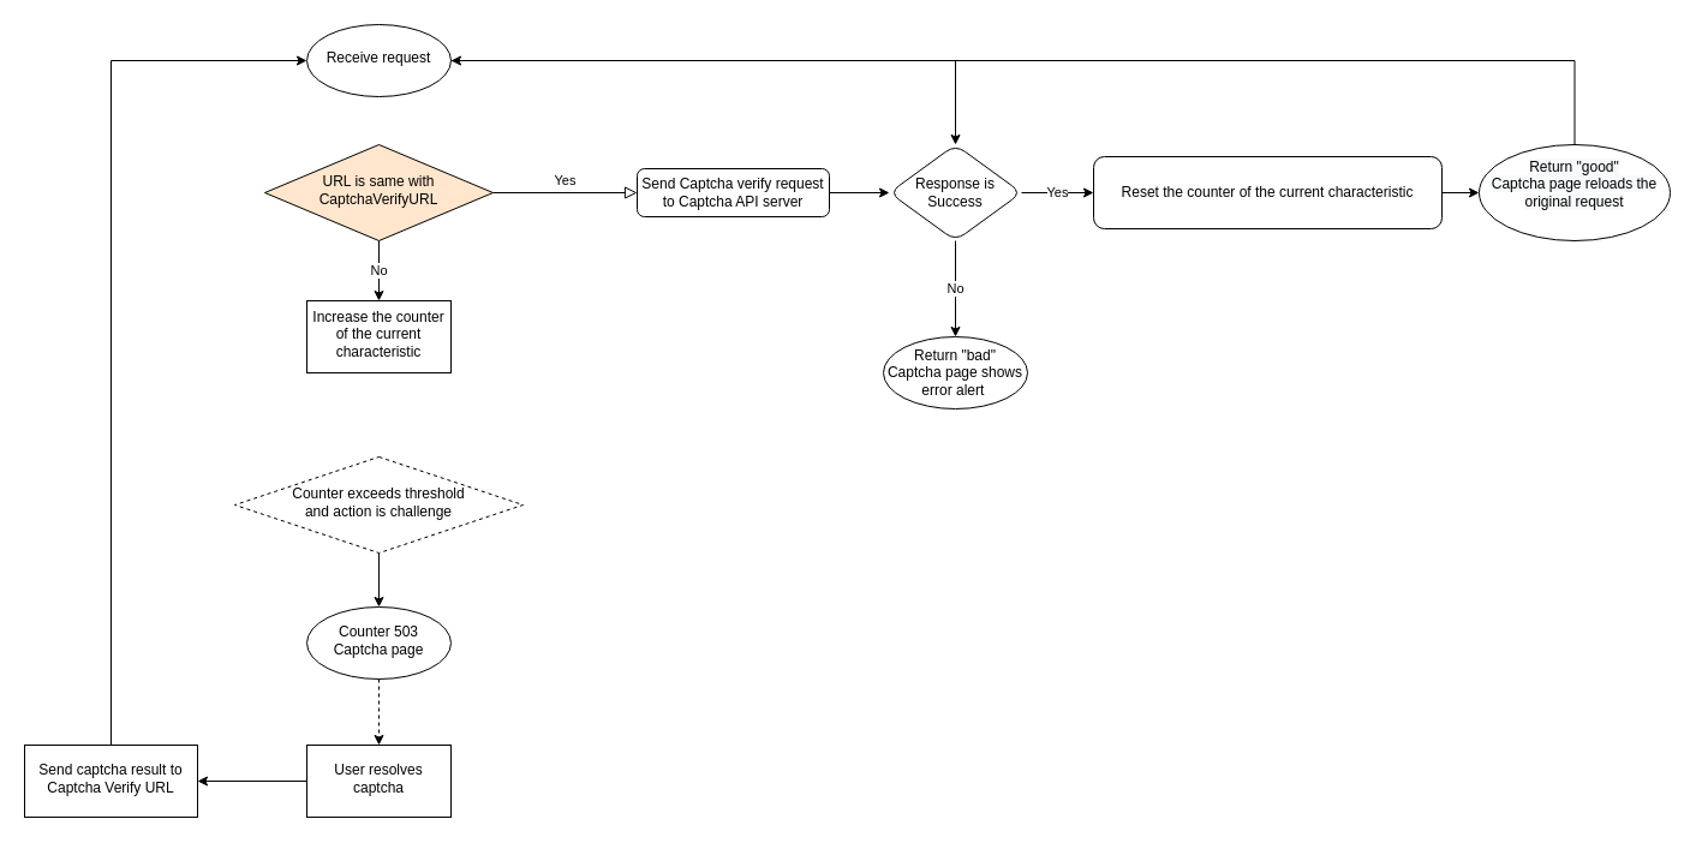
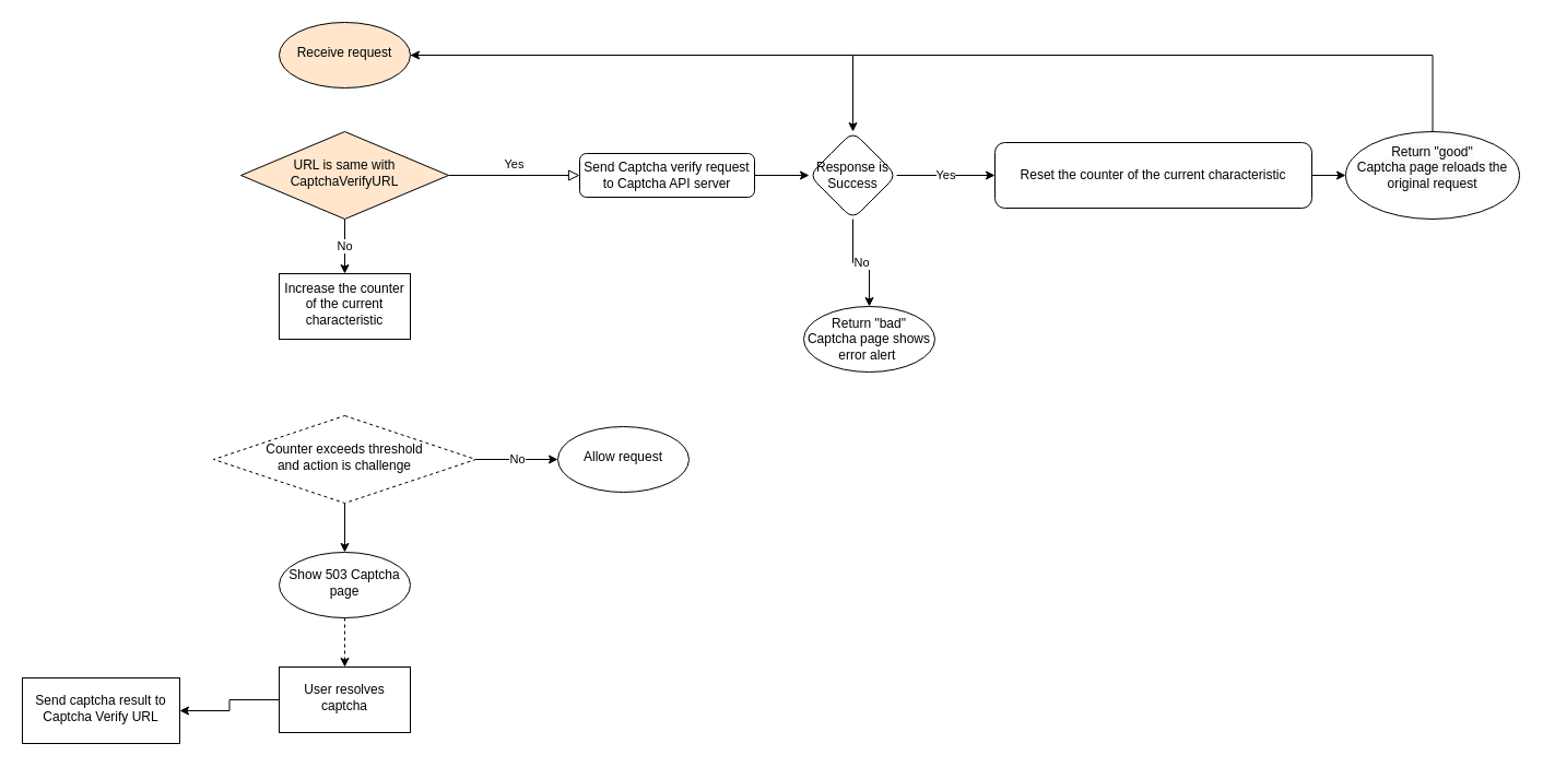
- <mxCell id="23" value="Receive request" style="ellipse;whiteSpace=wrap;html=1;shadow=0;strokeWidth=1;spacing=6;spacingTop=-4;" parent="1" vertex="1"><mxGeometry x="255" y="20" width="120" height="60" as="geometry" /></mxCell>
+ <mxCell id="23" value="Receive request" style="ellipse;whiteSpace=wrap;html=1;shadow=0;strokeWidth=1;spacing=6;spacingTop=-4;fillColor=#ffe6cc;" parent="1" vertex="1"><mxGeometry x="255" y="20" width="120" height="60" as="geometry" /></mxCell>
- <mxCell id="9" value="Response is Success" style="rhombus;whiteSpace=wrap;html=1;rounded=1;glass=0;strokeWidth=1;shadow=0;" parent="1" vertex="1"><mxGeometry x="740" y="120" width="110" height="80" as="geometry" /></mxCell>
+ <mxCell id="9" value="Response is Success" style="rhombus;whiteSpace=wrap;html=1;rounded=1;glass=0;strokeWidth=1;shadow=0;" parent="1" vertex="1"><mxGeometry x="740" y="120" width="80" height="80" as="geometry" /></mxCell>
- <mxCell id="26" style="edgeStyle=orthogonalEdgeStyle;rounded=0;orthogonalLoop=1;jettySize=auto;html=1;entryX=0;entryY=0.5;entryDx=0;entryDy=0;" parent="1" source="27" target="23" edge="1"><mxGeometry relative="1" as="geometry"><Array as="points"><mxPoint x="92" y="50" /></Array></mxGeometry></mxCell>
+ <mxCell id="16" value="No" style="edgeStyle=orthogonalEdgeStyle;rounded=0;orthogonalLoop=1;jettySize=auto;html=1;" parent="1" source="18" target="19" edge="1"><mxGeometry relative="1" as="geometry" /></mxCell>
+ <mxCell id="19" value="Allow request" style="ellipse;whiteSpace=wrap;html=1;shadow=0;strokeWidth=1;spacing=6;spacingTop=-4;" parent="1" vertex="1"><mxGeometry x="510" y="390" width="120" height="60" as="geometry" /></mxCell>
- <mxCell id="21" value="Counter 503 Captcha page" style="ellipse;whiteSpace=wrap;html=1;shadow=0;strokeWidth=1;spacing=6;spacingTop=-4;" parent="1" vertex="1"><mxGeometry x="255" y="505" width="120" height="60" as="geometry" /></mxCell>
+ <mxCell id="21" value="Show 503 Captcha page" style="ellipse;whiteSpace=wrap;html=1;shadow=0;strokeWidth=1;spacing=6;spacingTop=-4;" parent="1" vertex="1"><mxGeometry x="255" y="505" width="120" height="60" as="geometry" /></mxCell>
- <mxCell id="25" value="User resolves captcha" style="whiteSpace=wrap;html=1;shadow=0;strokeWidth=1;spacing=6;spacingTop=-4;" parent="1" vertex="1"><mxGeometry x="255" y="620" width="120" height="60" as="geometry" /></mxCell>
+ <mxCell id="25" value="User resolves captcha" style="whiteSpace=wrap;html=1;shadow=0;strokeWidth=1;spacing=6;spacingTop=-4;" parent="1" vertex="1"><mxGeometry x="255" y="610" width="120" height="60" as="geometry" /></mxCell>
